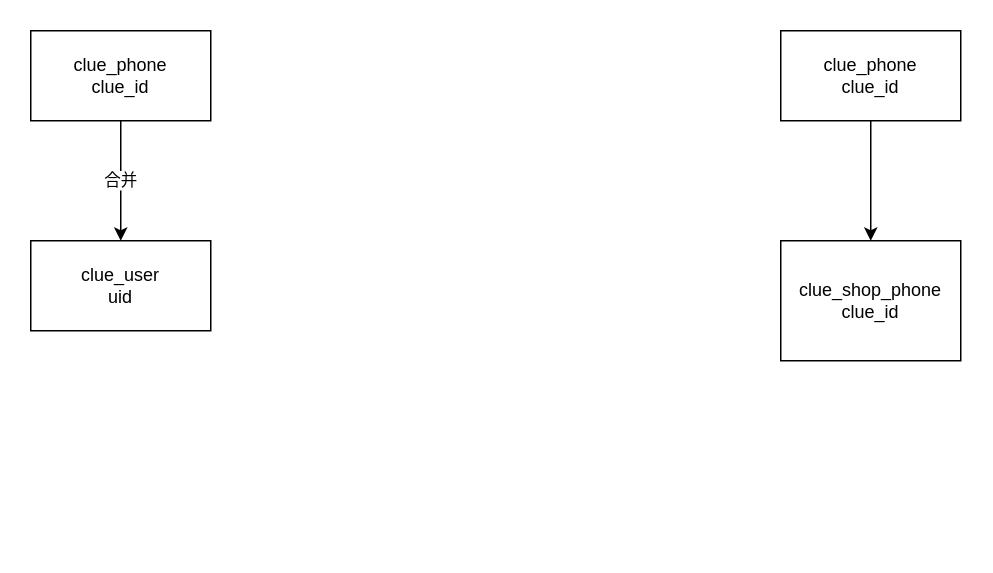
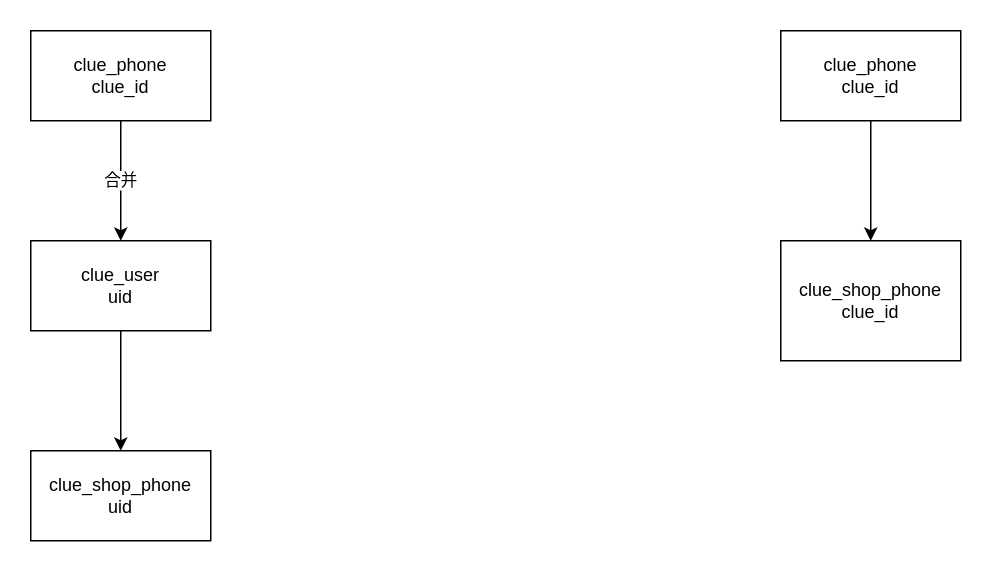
+ <mxCell id="4" value="" style="edgeStyle=orthogonalEdgeStyle;rounded=0;orthogonalLoop=1;jettySize=auto;html=1;" edge="1" parent="1" source="5" target="9"><mxGeometry relative="1" as="geometry" /></mxCell>
+ <mxCell id="9" value="clue_shop_phone&lt;br&gt;uid" style="rounded=0;whiteSpace=wrap;html=1;" vertex="1" parent="1"><mxGeometry x="20" y="300" width="120" height="60" as="geometry" /></mxCell>
